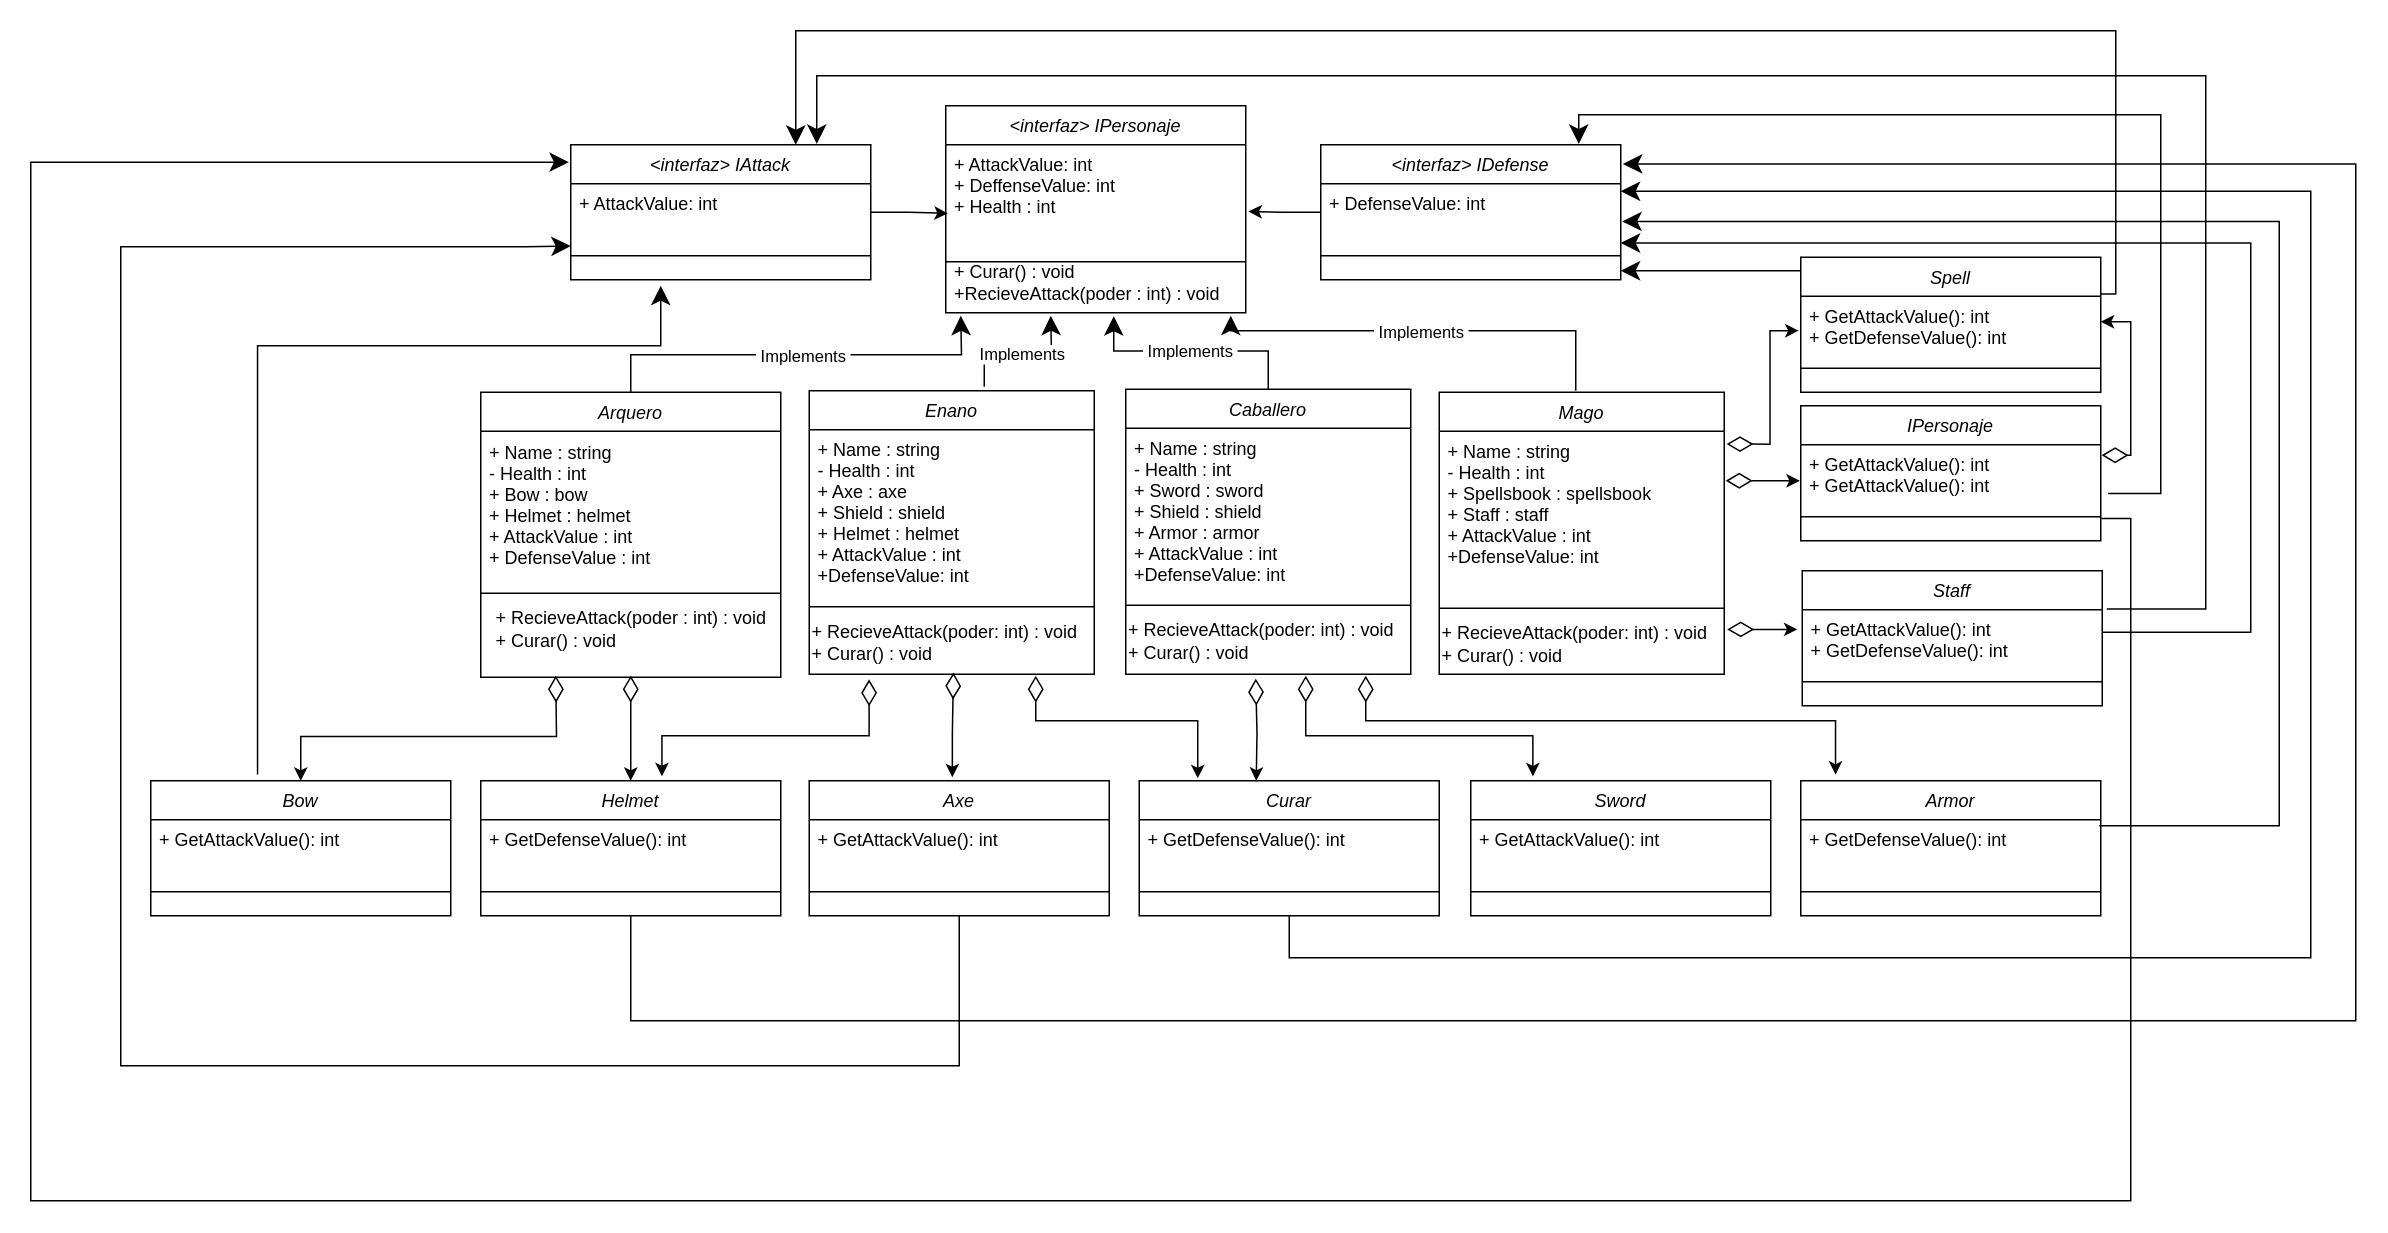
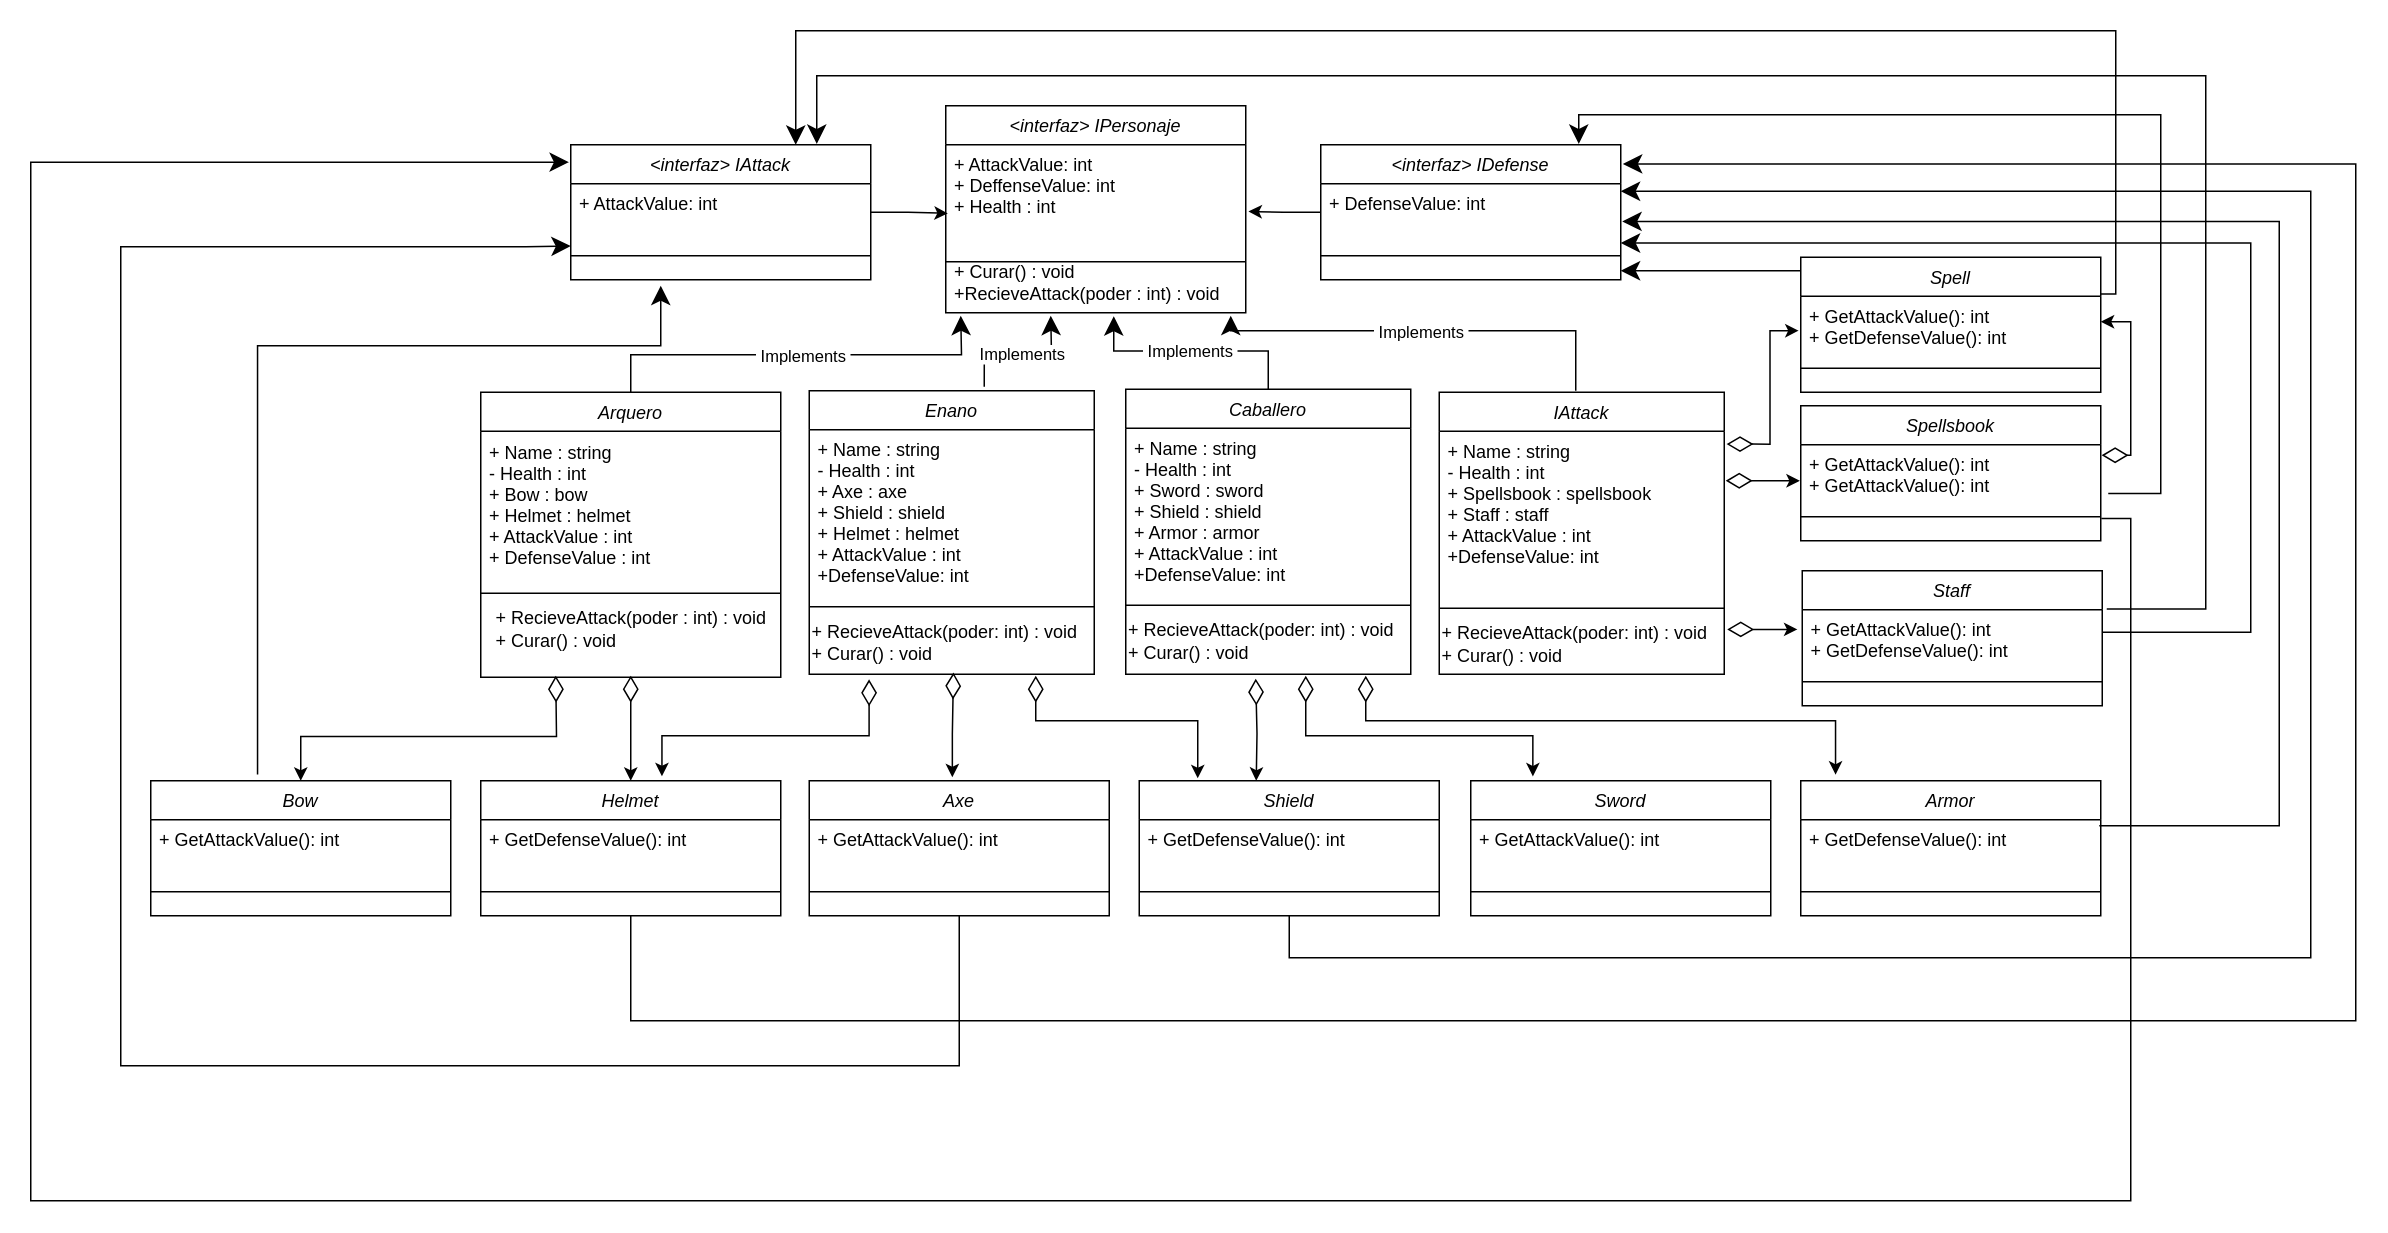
- <mxCell id="16" value="Mago" style="swimlane;fontStyle=2;align=center;verticalAlign=top;childLayout=stackLayout;horizontal=1;startSize=26;horizontalStack=0;resizeParent=1;resizeLast=0;collapsible=1;marginBottom=0;rounded=0;shadow=0;strokeWidth=1;" parent="1" vertex="1"><mxGeometry x="959" y="261" width="190" height="188" as="geometry"><mxRectangle x="230" y="140" width="160" height="26" as="alternateBounds" /></mxGeometry></mxCell>
+ <mxCell id="16" value="IAttack" style="swimlane;fontStyle=2;align=center;verticalAlign=top;childLayout=stackLayout;horizontal=1;startSize=26;horizontalStack=0;resizeParent=1;resizeLast=0;collapsible=1;marginBottom=0;rounded=0;shadow=0;strokeWidth=1;" parent="1" vertex="1"><mxGeometry x="959" y="261" width="190" height="188" as="geometry"><mxRectangle x="230" y="140" width="160" height="26" as="alternateBounds" /></mxGeometry></mxCell>
- <mxCell id="60" value="IPersonaje" style="swimlane;fontStyle=2;align=center;verticalAlign=top;childLayout=stackLayout;horizontal=1;startSize=26;horizontalStack=0;resizeParent=1;resizeLast=0;collapsible=1;marginBottom=0;rounded=0;shadow=0;strokeWidth=1;" parent="1" vertex="1"><mxGeometry x="1200" y="270" width="200" height="90" as="geometry"><mxRectangle x="230" y="140" width="160" height="26" as="alternateBounds" /></mxGeometry></mxCell>
+ <mxCell id="60" value="Spellsbook" style="swimlane;fontStyle=2;align=center;verticalAlign=top;childLayout=stackLayout;horizontal=1;startSize=26;horizontalStack=0;resizeParent=1;resizeLast=0;collapsible=1;marginBottom=0;rounded=0;shadow=0;strokeWidth=1;" parent="1" vertex="1"><mxGeometry x="1200" y="270" width="200" height="90" as="geometry"><mxRectangle x="230" y="140" width="160" height="26" as="alternateBounds" /></mxGeometry></mxCell>
- <mxCell id="46" value="Curar&#10;" style="swimlane;fontStyle=2;align=center;verticalAlign=top;childLayout=stackLayout;horizontal=1;startSize=26;horizontalStack=0;resizeParent=1;resizeLast=0;collapsible=1;marginBottom=0;rounded=0;shadow=0;strokeWidth=1;" parent="1" vertex="1"><mxGeometry x="759" y="520" width="200" height="90" as="geometry"><mxRectangle x="230" y="140" width="160" height="26" as="alternateBounds" /></mxGeometry></mxCell>
+ <mxCell id="46" value="Shield&#10;" style="swimlane;fontStyle=2;align=center;verticalAlign=top;childLayout=stackLayout;horizontal=1;startSize=26;horizontalStack=0;resizeParent=1;resizeLast=0;collapsible=1;marginBottom=0;rounded=0;shadow=0;strokeWidth=1;" parent="1" vertex="1"><mxGeometry x="759" y="520" width="200" height="90" as="geometry"><mxRectangle x="230" y="140" width="160" height="26" as="alternateBounds" /></mxGeometry></mxCell>
